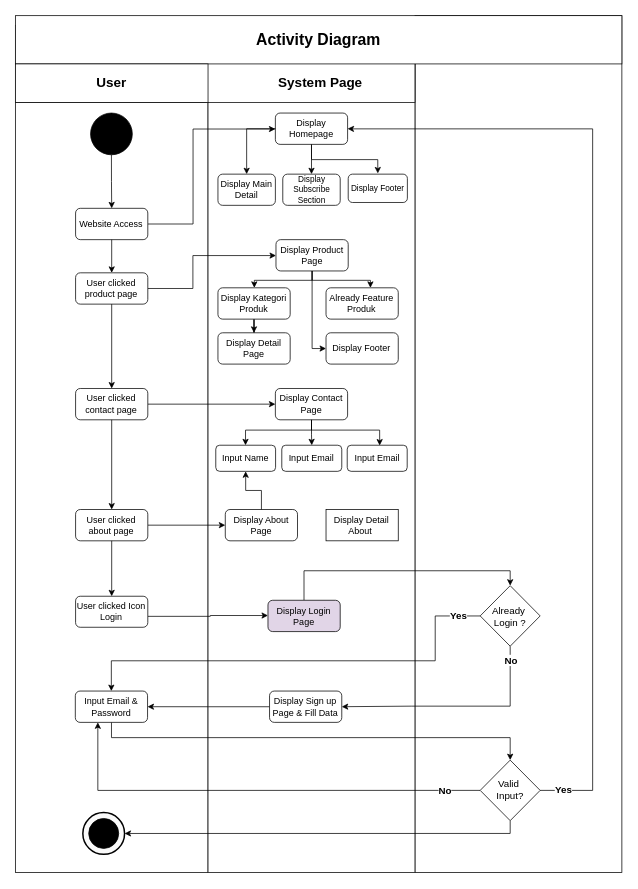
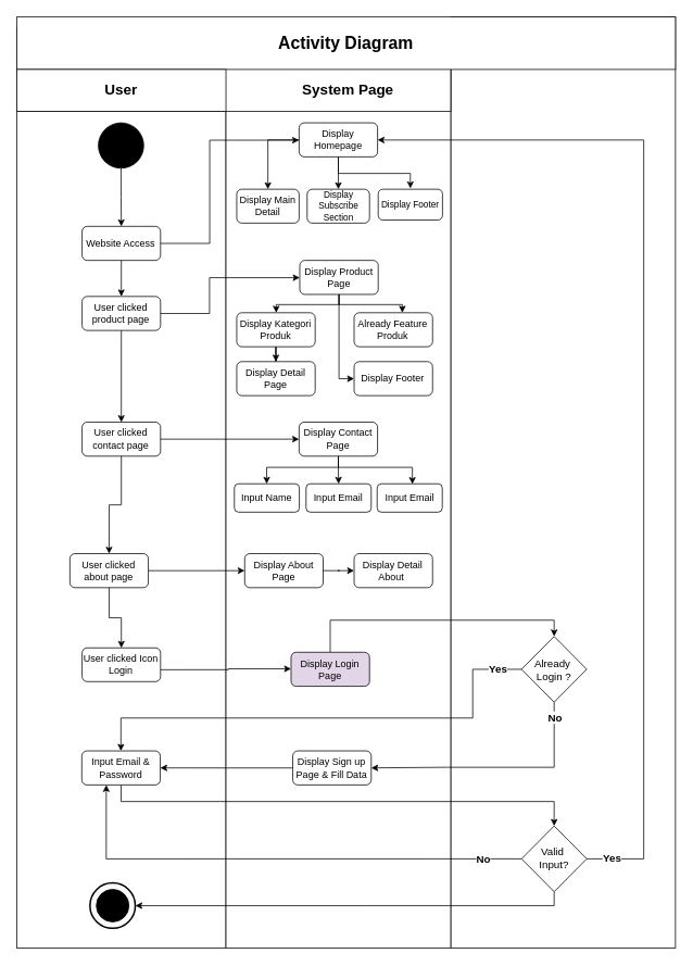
- <mxCell id="49" value="" style="edgeStyle=orthogonalEdgeStyle;rounded=0;orthogonalLoop=1;jettySize=auto;html=1;" edge="1" parent="2" source="47" target="37"><mxGeometry relative="1" as="geometry" /></mxCell>
+ <mxCell id="49" value="" style="edgeStyle=orthogonalEdgeStyle;rounded=0;orthogonalLoop=1;jettySize=auto;html=1;" edge="1" parent="2" source="47" target="48"><mxGeometry relative="1" as="geometry" /></mxCell>
- <mxCell id="45" value="&lt;font style=&quot;font-size: 12px;&quot;&gt;User clicked about page&lt;/font&gt;" style="rounded=1;whiteSpace=wrap;html=1;labelBackgroundColor=none;" vertex="1" parent="2"><mxGeometry x="80.318" y="645.711" width="96.34" height="41.771" as="geometry" /></mxCell>
+ <mxCell id="45" value="&lt;font style=&quot;font-size: 12px;&quot;&gt;User clicked about page&lt;/font&gt;" style="rounded=1;whiteSpace=wrap;html=1;labelBackgroundColor=none;" vertex="1" parent="2"><mxGeometry x="65.318" y="645.711" width="96.34" height="41.771" as="geometry" /></mxCell>
- <mxCell id="48" value="Display Detail&lt;div&gt;About&amp;nbsp;&lt;/div&gt;" style="whiteSpace=wrap;html=1;labelBackgroundColor=none;rounded=0;" vertex="1" parent="2"><mxGeometry x="414.368" y="645.711" width="96.34" height="41.771" as="geometry" /></mxCell>
+ <mxCell id="48" value="Display Detail&lt;div&gt;About&amp;nbsp;&lt;/div&gt;" style="rounded=1;whiteSpace=wrap;html=1;labelBackgroundColor=none;" vertex="1" parent="2"><mxGeometry x="414.368" y="645.711" width="96.34" height="41.771" as="geometry" /></mxCell>
